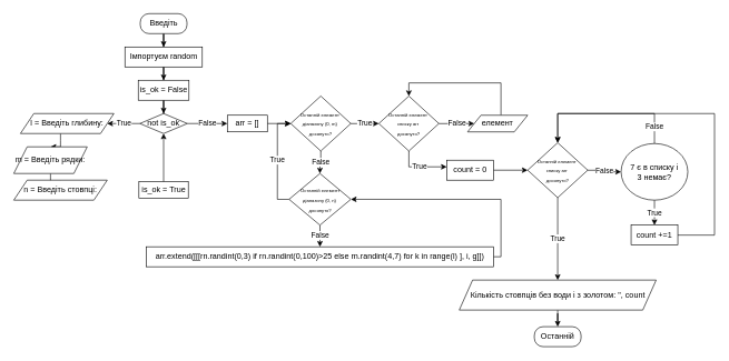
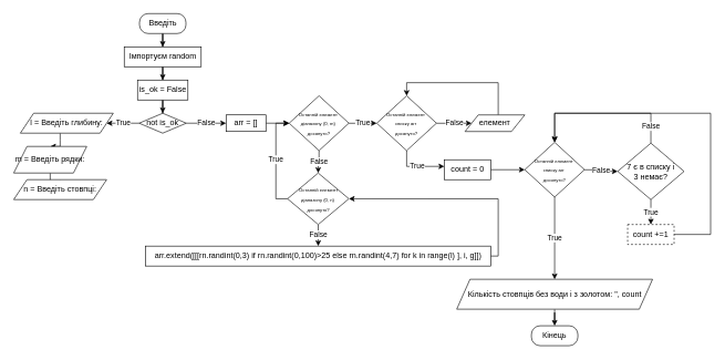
- <mxCell id="40" value="7 є в списку і&lt;div&gt;3 немає?&lt;/div&gt;" style="ellipse;whiteSpace=wrap;html=1;" vertex="1" parent="1"><mxGeometry x="930" y="215" width="100" height="85" as="geometry" /></mxCell>
+ <mxCell id="40" value="7 є в списку і&lt;div&gt;3 немає?&lt;/div&gt;" style="rhombus;whiteSpace=wrap;html=1;" vertex="1" parent="1"><mxGeometry x="930" y="215" width="100" height="85" as="geometry" /></mxCell>
- <mxCell id="16" style="edgeStyle=orthogonalEdgeStyle;rounded=0;orthogonalLoop=1;jettySize=auto;html=1;entryX=0.5;entryY=1;entryDx=0;entryDy=0;" edge="1" parent="1" source="17" target="10"><mxGeometry relative="1" as="geometry" /></mxCell>
- <mxCell id="17" value="is_ok = True" style="rounded=0;whiteSpace=wrap;html=1;" vertex="1" parent="1"><mxGeometry x="207.5" y="272.5" width="74" height="25" as="geometry" /></mxCell>
- <mxCell id="42" value="count +=1" style="rounded=0;whiteSpace=wrap;html=1;" vertex="1" parent="1"><mxGeometry x="945" y="337.5" width="70" height="30" as="geometry" /></mxCell>
+ <mxCell id="42" value="count +=1" style="rounded=0;whiteSpace=wrap;html=1;dashed=1;" vertex="1" parent="1"><mxGeometry x="945" y="337.5" width="70" height="30" as="geometry" /></mxCell>
- <mxCell id="45" value="Останній" style="rounded=1;whiteSpace=wrap;html=1;arcSize=44;" vertex="1" parent="1"><mxGeometry x="800" y="490" width="70" height="30" as="geometry" /></mxCell>
+ <mxCell id="45" value="Кінець" style="rounded=1;whiteSpace=wrap;html=1;arcSize=44;" vertex="1" parent="1"><mxGeometry x="800" y="490" width="70" height="30" as="geometry" /></mxCell>
